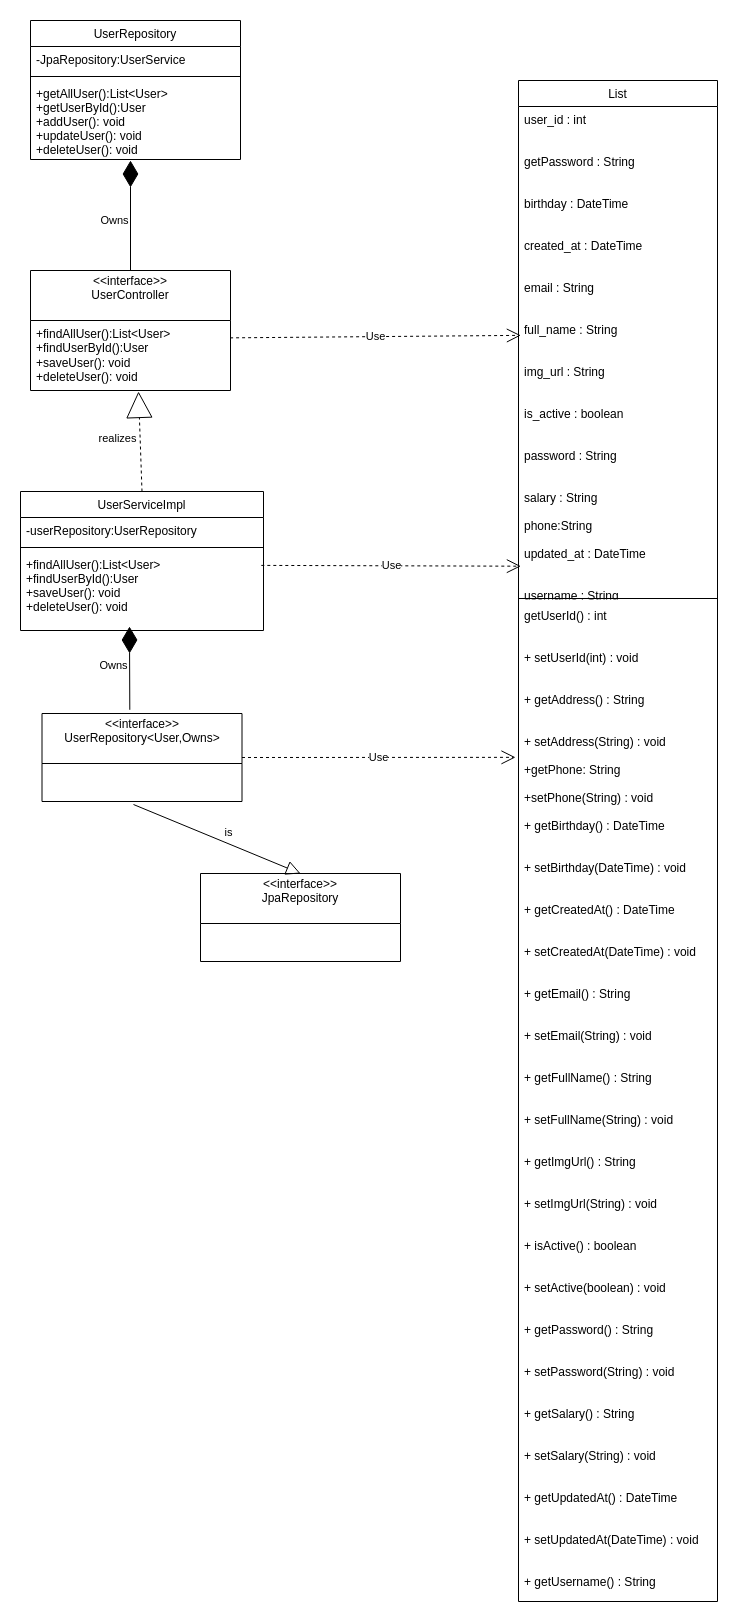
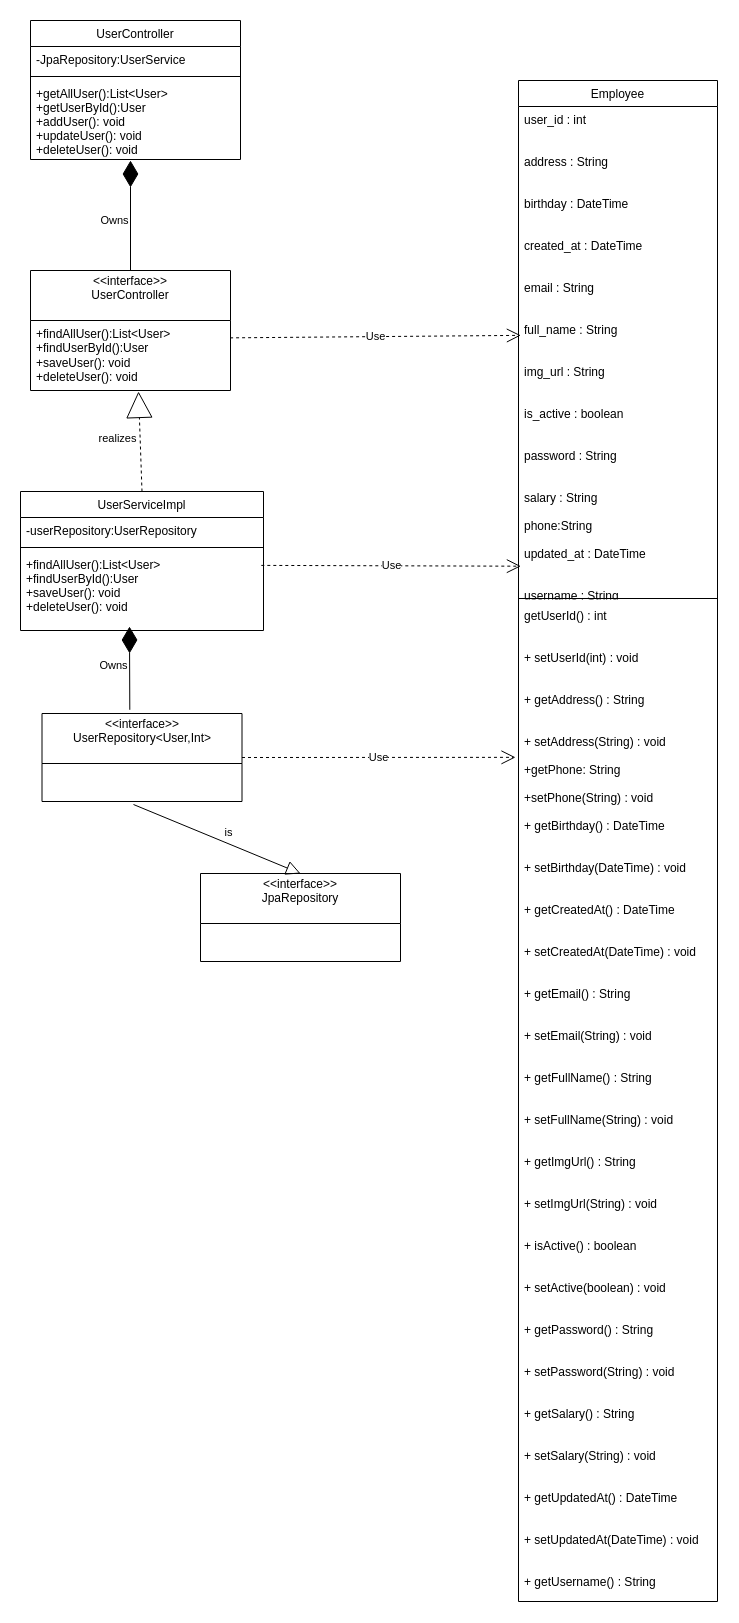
- <mxCell id="2" value="UserRepository" style="swimlane;fontStyle=0;align=center;verticalAlign=top;childLayout=stackLayout;horizontal=1;startSize=26;horizontalStack=0;resizeParent=1;resizeLast=0;collapsible=1;marginBottom=0;rounded=0;shadow=0;strokeWidth=1;" parent="1" vertex="1"><mxGeometry x="30" y="20" width="210" height="139" as="geometry"><mxRectangle x="230" y="140" width="160" height="26" as="alternateBounds" /></mxGeometry></mxCell>
+ <mxCell id="2" value="UserController" style="swimlane;fontStyle=0;align=center;verticalAlign=top;childLayout=stackLayout;horizontal=1;startSize=26;horizontalStack=0;resizeParent=1;resizeLast=0;collapsible=1;marginBottom=0;rounded=0;shadow=0;strokeWidth=1;" parent="1" vertex="1"><mxGeometry x="30" y="20" width="210" height="139" as="geometry"><mxRectangle x="230" y="140" width="160" height="26" as="alternateBounds" /></mxGeometry></mxCell>
- <mxCell id="6" value="List" style="swimlane;fontStyle=0;align=center;verticalAlign=top;childLayout=stackLayout;horizontal=1;startSize=26;horizontalStack=0;resizeParent=1;resizeLast=0;collapsible=1;marginBottom=0;rounded=0;shadow=0;strokeWidth=1;" parent="1" vertex="1"><mxGeometry x="518" y="80" width="199" height="1521" as="geometry"><mxRectangle x="550" y="140" width="160" height="26" as="alternateBounds" /></mxGeometry></mxCell>
+ <mxCell id="6" value="Employee" style="swimlane;fontStyle=0;align=center;verticalAlign=top;childLayout=stackLayout;horizontal=1;startSize=26;horizontalStack=0;resizeParent=1;resizeLast=0;collapsible=1;marginBottom=0;rounded=0;shadow=0;strokeWidth=1;" parent="1" vertex="1"><mxGeometry x="518" y="80" width="199" height="1521" as="geometry"><mxRectangle x="550" y="140" width="160" height="26" as="alternateBounds" /></mxGeometry></mxCell>
- <mxCell id="7" value="user_id : int&#10;&#10;&#10;getPassword : String&#10;&#10;&#10;birthday : DateTime&#10;&#10;&#10;created_at : DateTime&#10;&#10;&#10;email : String&#10;&#10;&#10;full_name : String&#10;&#10;&#10;img_url : String&#10;&#10;&#10;is_active : boolean&#10;&#10;&#10;password : String&#10;&#10;&#10;salary : String&#10;&#10;phone:String&#10;&#10;updated_at : DateTime&#10;&#10;&#10;username : String" style="text;align=left;verticalAlign=top;spacingLeft=4;spacingRight=4;overflow=hidden;rotatable=0;points=[[0,0.5],[1,0.5]];portConstraint=eastwest;rounded=0;shadow=0;html=0;" parent="6" vertex="1"><mxGeometry y="26" width="199" height="488" as="geometry" /></mxCell>
+ <mxCell id="7" value="user_id : int&#10;&#10;&#10;address : String&#10;&#10;&#10;birthday : DateTime&#10;&#10;&#10;created_at : DateTime&#10;&#10;&#10;email : String&#10;&#10;&#10;full_name : String&#10;&#10;&#10;img_url : String&#10;&#10;&#10;is_active : boolean&#10;&#10;&#10;password : String&#10;&#10;&#10;salary : String&#10;&#10;phone:String&#10;&#10;updated_at : DateTime&#10;&#10;&#10;username : String" style="text;align=left;verticalAlign=top;spacingLeft=4;spacingRight=4;overflow=hidden;rotatable=0;points=[[0,0.5],[1,0.5]];portConstraint=eastwest;rounded=0;shadow=0;html=0;" parent="6" vertex="1"><mxGeometry y="26" width="199" height="488" as="geometry" /></mxCell>
- <mxCell id="20" value="&amp;lt;&amp;lt;interface&amp;gt;&amp;gt;&lt;div&gt;UserRepository&amp;lt;User,Owns&amp;gt;&lt;/div&gt;&lt;div&gt;&lt;br&gt;&lt;/div&gt;" style="swimlane;fontStyle=0;childLayout=stackLayout;horizontal=1;startSize=50;fillColor=none;horizontalStack=0;resizeParent=1;resizeParentMax=0;resizeLast=0;collapsible=1;marginBottom=0;whiteSpace=wrap;html=1;" vertex="1" parent="1"><mxGeometry x="41.5" y="713" width="200" height="88" as="geometry" /></mxCell>
+ <mxCell id="20" value="&amp;lt;&amp;lt;interface&amp;gt;&amp;gt;&lt;div&gt;UserRepository&amp;lt;User,Int&amp;gt;&lt;/div&gt;&lt;div&gt;&lt;br&gt;&lt;/div&gt;" style="swimlane;fontStyle=0;childLayout=stackLayout;horizontal=1;startSize=50;fillColor=none;horizontalStack=0;resizeParent=1;resizeParentMax=0;resizeLast=0;collapsible=1;marginBottom=0;whiteSpace=wrap;html=1;" vertex="1" parent="1"><mxGeometry x="41.5" y="713" width="200" height="88" as="geometry" /></mxCell>
